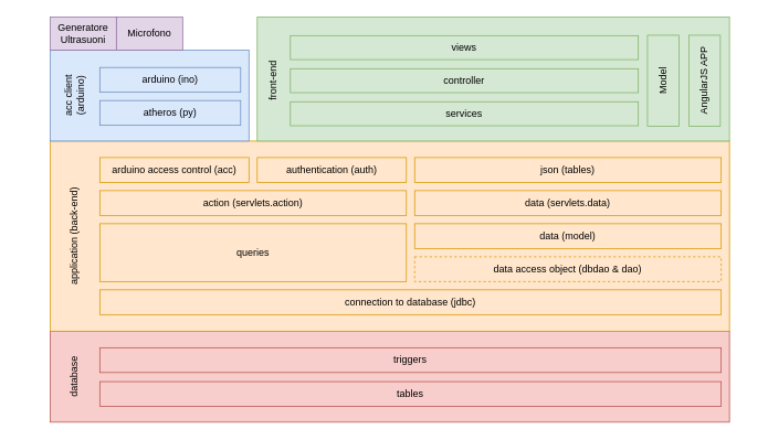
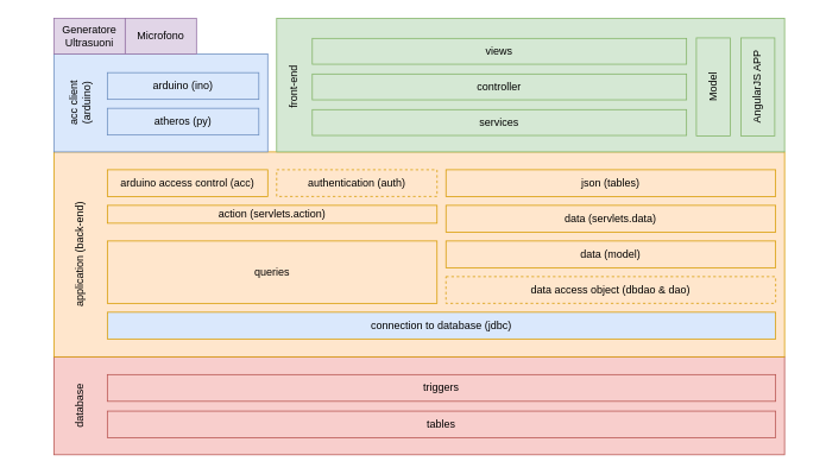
- <mxCell id="13" value="authentication (auth)" style="rounded=0;whiteSpace=wrap;html=1;fillColor=#ffe6cc;strokeColor=#d79b00;" parent="1" vertex="1"><mxGeometry x="310" y="190" width="180" height="30" as="geometry" /></mxCell>
+ <mxCell id="13" value="authentication (auth)" style="rounded=0;whiteSpace=wrap;html=1;fillColor=#ffe6cc;strokeColor=#d79b00;dashed=1;" parent="1" vertex="1"><mxGeometry x="310" y="190" width="180" height="30" as="geometry" /></mxCell>
- <mxCell id="11" value="action (servlets.action)" style="rounded=0;whiteSpace=wrap;html=1;fillColor=#ffe6cc;strokeColor=#d79b00;" parent="1" vertex="1"><mxGeometry x="120" y="230" width="370" height="30" as="geometry" /></mxCell>
+ <mxCell id="11" value="action (servlets.action)" style="rounded=0;whiteSpace=wrap;html=1;fillColor=#ffe6cc;strokeColor=#d79b00;" parent="1" vertex="1"><mxGeometry x="120" y="230" width="370" height="20" as="geometry" /></mxCell>
- <mxCell id="5" value="connection to database (jdbc)" style="rounded=0;whiteSpace=wrap;html=1;fillColor=#ffe6cc;strokeColor=#d79b00;" parent="1" vertex="1"><mxGeometry x="120" y="350" width="750" height="30" as="geometry" /></mxCell>
+ <mxCell id="5" value="connection to database (jdbc)" style="rounded=0;whiteSpace=wrap;html=1;fillColor=#dae8fc;strokeColor=#d79b00;" parent="1" vertex="1"><mxGeometry x="120" y="350" width="750" height="30" as="geometry" /></mxCell>
